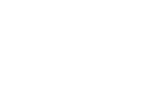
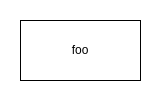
+ <mxCell id="2" value="foo" style="rounded=0;whiteSpace=wrap;html=1;" vertex="1" parent="1"><mxGeometry x="20" y="20" width="120" height="60" as="geometry" /></mxCell>
